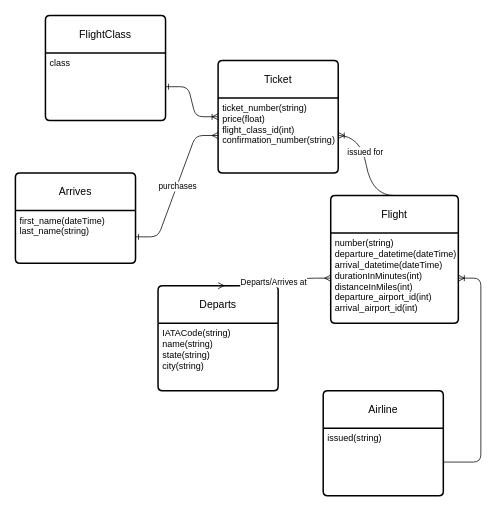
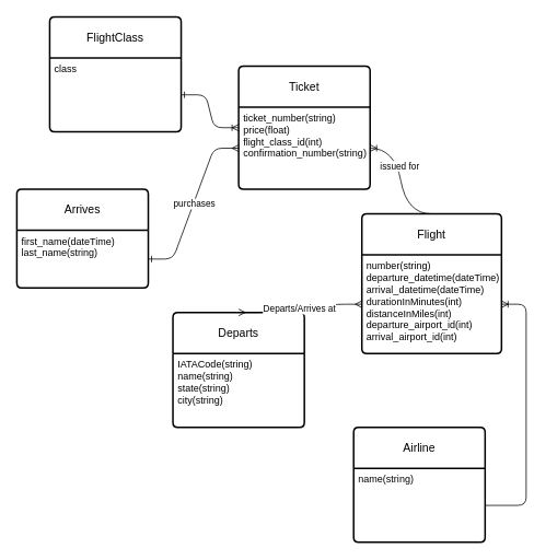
- <mxCell id="15" value="issued(string)" style="align=left;strokeColor=none;fillColor=none;spacingLeft=4;fontSize=12;verticalAlign=top;resizable=0;rotatable=0;part=1;html=1;" vertex="1" parent="14"><mxGeometry y="50" width="160" height="90" as="geometry" /></mxCell>
+ <mxCell id="15" value="name(string)" style="align=left;strokeColor=none;fillColor=none;spacingLeft=4;fontSize=12;verticalAlign=top;resizable=0;rotatable=0;part=1;html=1;" vertex="1" parent="14"><mxGeometry y="50" width="160" height="90" as="geometry" /></mxCell>
